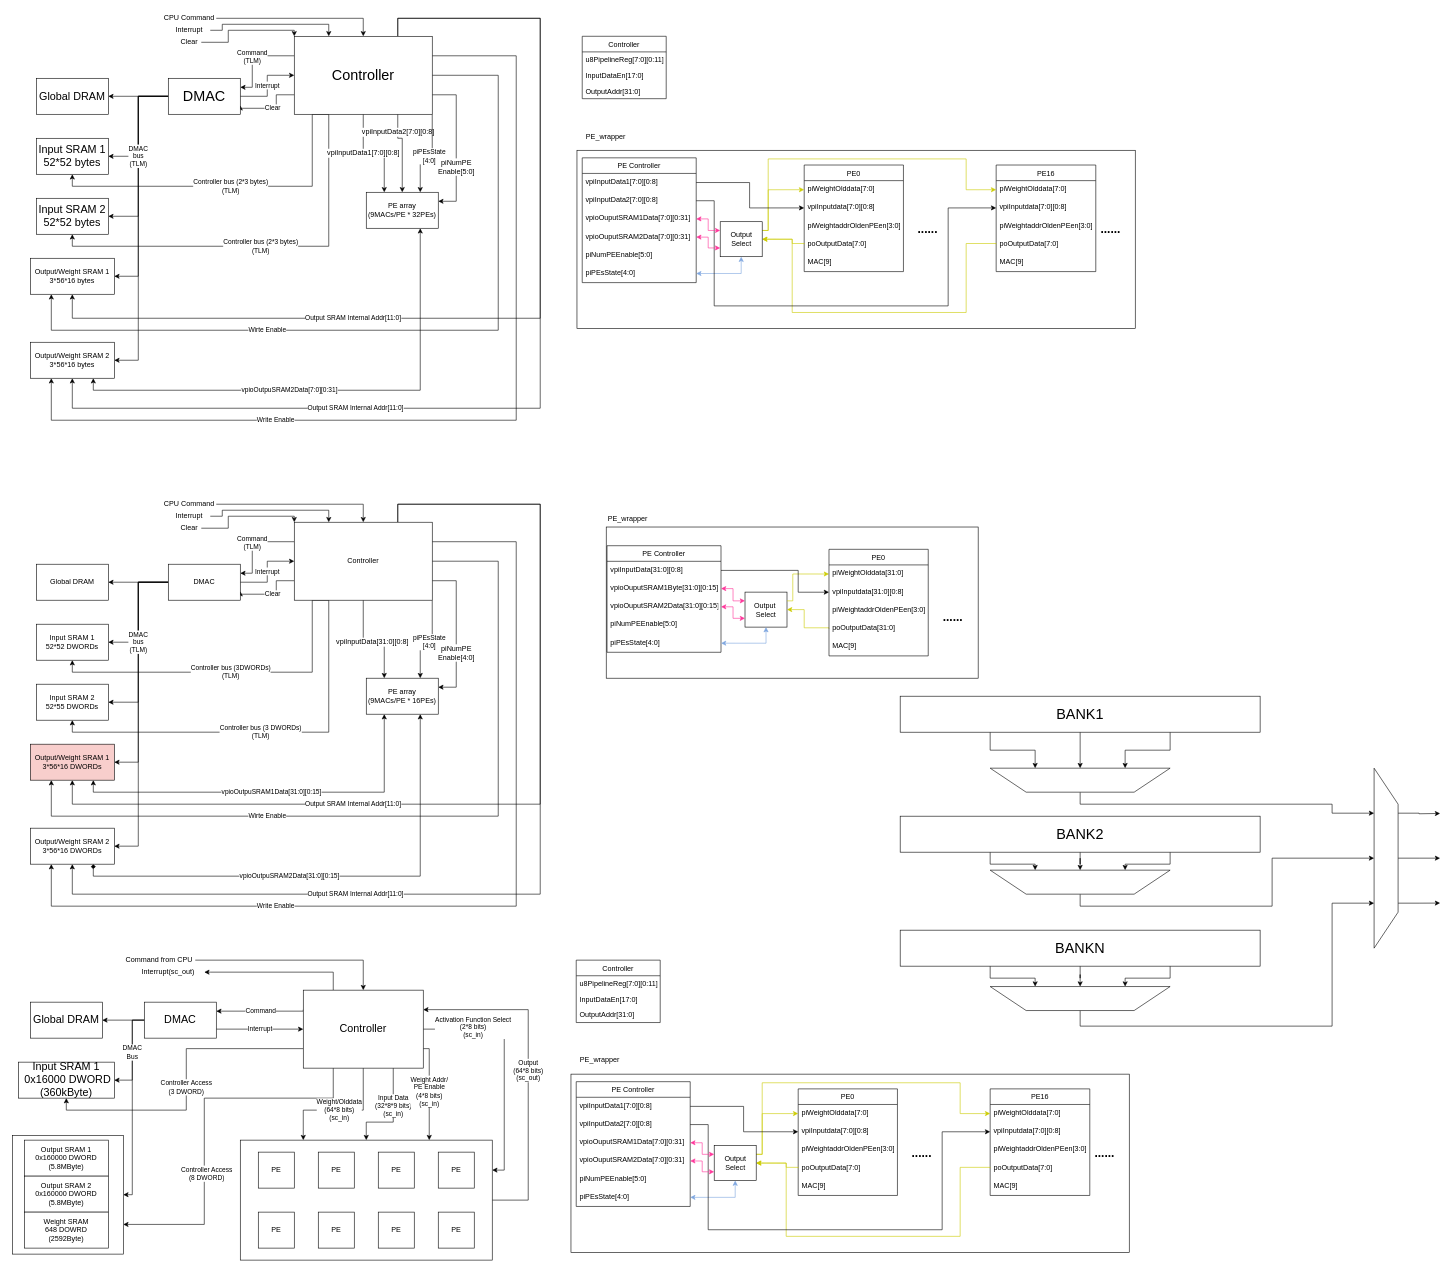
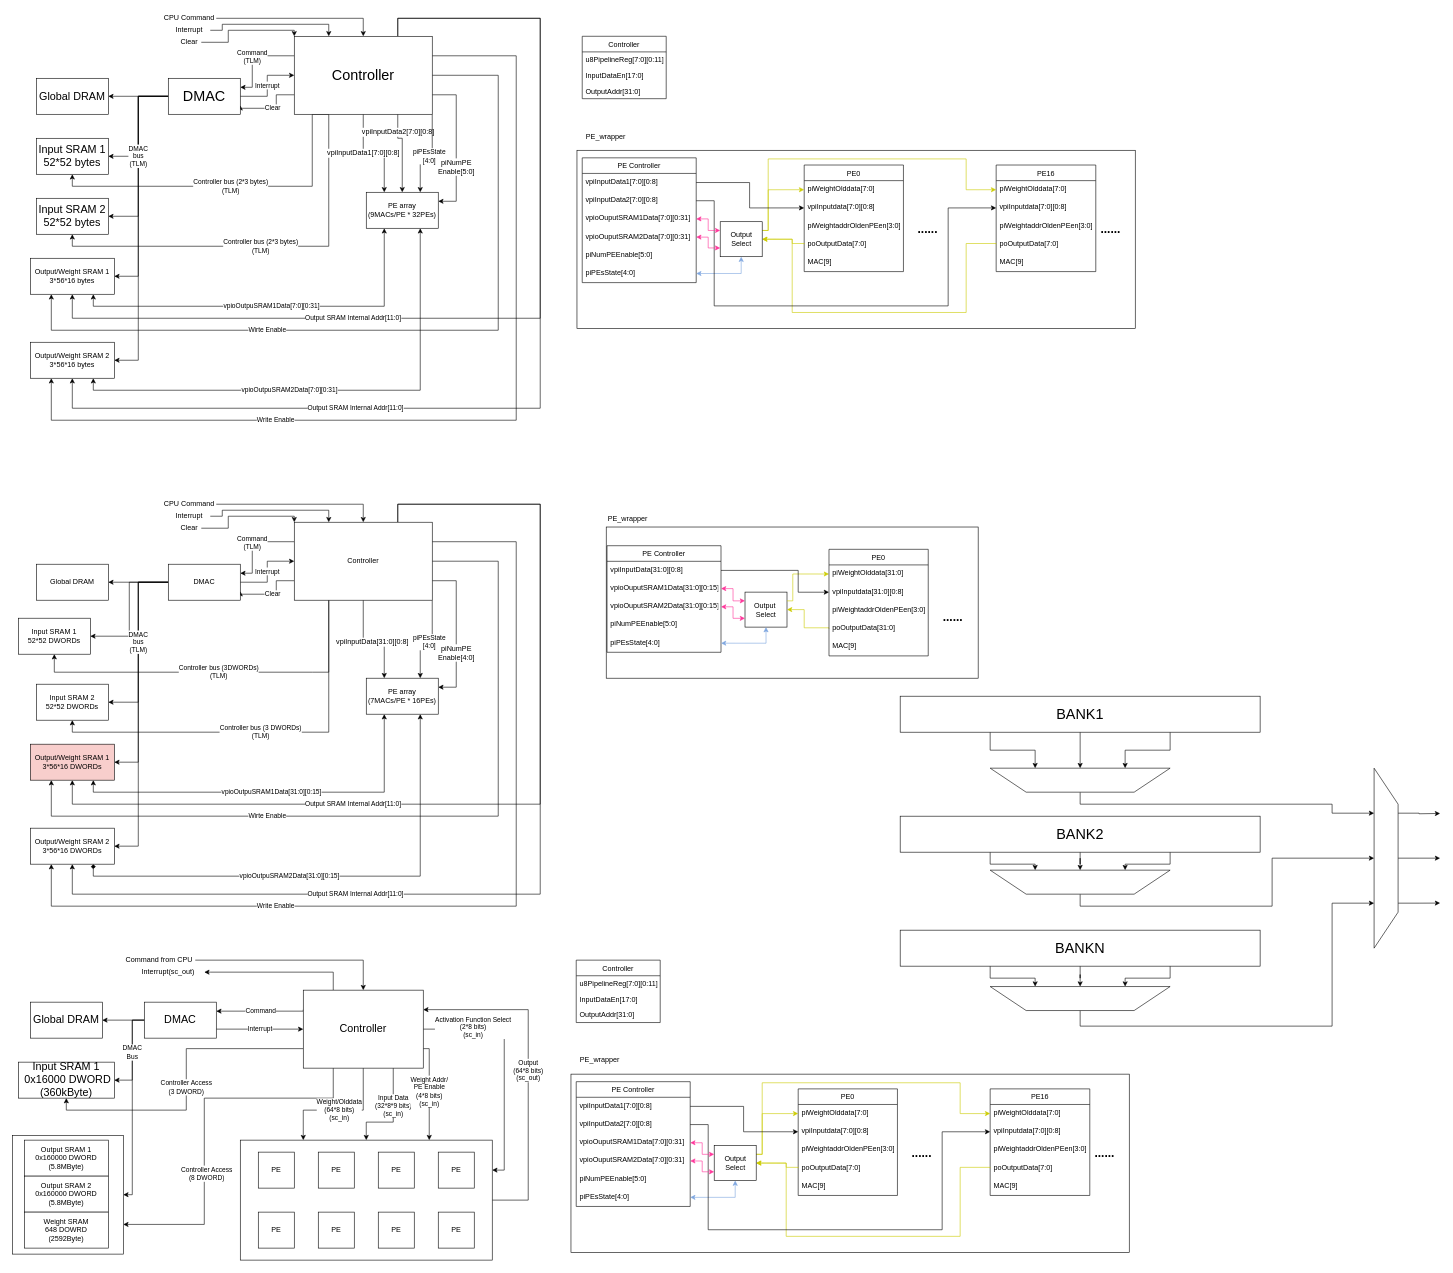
+ <mxCell id="31" value="vpioOutpuSRAM1Data[7:0][0:31]" style="edgeStyle=orthogonalEdgeStyle;rounded=0;orthogonalLoop=1;jettySize=auto;html=1;exitX=0.25;exitY=1;exitDx=0;exitDy=0;entryX=0.75;entryY=1;entryDx=0;entryDy=0;startArrow=classic;startFill=1;" parent="1" source="33" target="34" edge="1"><mxGeometry relative="1" as="geometry" /></mxCell>
- <mxCell id="109" value="vpioOuputSRAM1Byte[31:0][0:15]" style="text;strokeColor=none;fillColor=none;align=left;verticalAlign=top;spacingLeft=4;spacingRight=4;overflow=hidden;rotatable=0;points=[[0,0.5],[1,0.5]];portConstraint=eastwest;" parent="107" vertex="1"><mxGeometry y="56.333" width="190" height="30.333" as="geometry" /></mxCell>
+ <mxCell id="109" value="vpioOuputSRAM1Data[31:0][0:15]" style="text;strokeColor=none;fillColor=none;align=left;verticalAlign=top;spacingLeft=4;spacingRight=4;overflow=hidden;rotatable=0;points=[[0,0.5],[1,0.5]];portConstraint=eastwest;" parent="107" vertex="1"><mxGeometry y="56.333" width="190" height="30.333" as="geometry" /></mxCell>
- <mxCell id="79" value="Input SRAM 1&lt;br&gt;52*52 DWORDs" style="rounded=0;whiteSpace=wrap;html=1;" parent="1" vertex="1"><mxGeometry x="60" y="1040" width="120" height="60" as="geometry" /></mxCell>
+ <mxCell id="79" value="Input SRAM 1&lt;br&gt;52*52 DWORDs" style="rounded=0;whiteSpace=wrap;html=1;" parent="1" vertex="1"><mxGeometry x="30" y="1030" width="120" height="60" as="geometry" /></mxCell>
- <mxCell id="101" value="PE array&lt;br&gt;(9MACs/PE * 16PEs)" style="rounded=0;whiteSpace=wrap;html=1;" parent="1" vertex="1"><mxGeometry x="610" y="1130" width="120" height="60" as="geometry" /></mxCell>
+ <mxCell id="101" value="PE array&lt;br&gt;(7MACs/PE * 16PEs)" style="rounded=0;whiteSpace=wrap;html=1;" parent="1" vertex="1"><mxGeometry x="610" y="1130" width="120" height="60" as="geometry" /></mxCell>
- <mxCell id="81" value="Input SRAM 2&lt;br&gt;52*55 DWORDs" style="rounded=0;whiteSpace=wrap;html=1;" parent="1" vertex="1"><mxGeometry x="60" y="1140" width="120" height="60" as="geometry" /></mxCell>
+ <mxCell id="81" value="Input SRAM 2&lt;br&gt;52*52 DWORDs" style="rounded=0;whiteSpace=wrap;html=1;" parent="1" vertex="1"><mxGeometry x="60" y="1140" width="120" height="60" as="geometry" /></mxCell>
